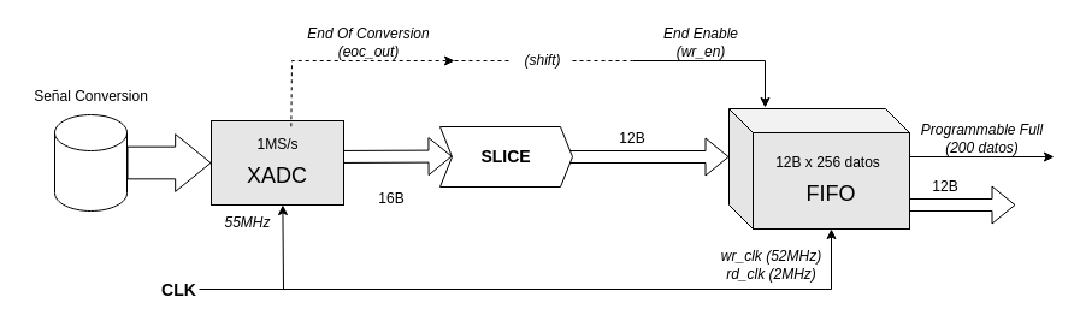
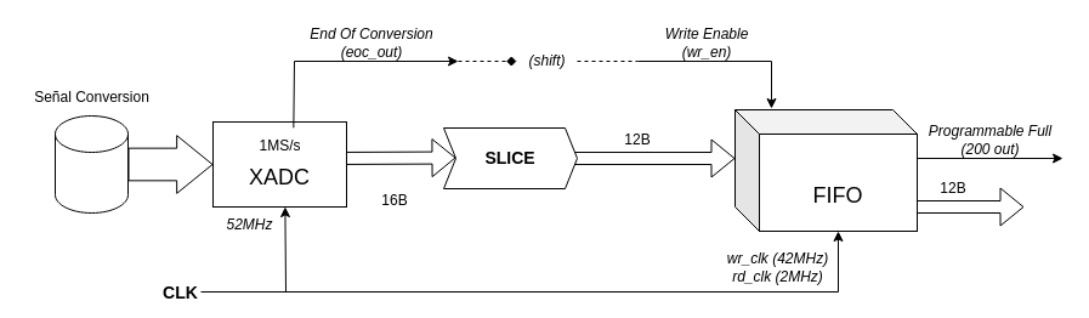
- <mxCell id="27" value="&lt;i&gt;End Enable (wr_en)&lt;/i&gt;" style="text;html=1;strokeColor=none;fillColor=none;align=center;verticalAlign=middle;whiteSpace=wrap;rounded=0;" vertex="1" parent="1"><mxGeometry x="532" y="20" width="100" height="30" as="geometry" /></mxCell>
+ <mxCell id="27" value="&lt;i&gt;Write Enable (wr_en)&lt;/i&gt;" style="text;html=1;strokeColor=none;fillColor=none;align=center;verticalAlign=middle;whiteSpace=wrap;rounded=0;" vertex="1" parent="1"><mxGeometry x="532" y="20" width="100" height="30" as="geometry" /></mxCell>
- <mxCell id="22" value="" style="endArrow=classic;html=1;rounded=0;exitX=0.689;exitY=-0.007;exitDx=0;exitDy=0;entryX=1;entryY=1;entryDx=0;entryDy=0;exitPerimeter=0;dashed=1;" edge="1" parent="1" source="25" target="23"><mxGeometry width="50" height="50" relative="1" as="geometry"><mxPoint x="285" y="60" as="sourcePoint" /><mxPoint x="375" y="50" as="targetPoint" /><Array as="points"><mxPoint x="242" y="50" /></Array></mxGeometry></mxCell>
+ <mxCell id="22" value="" style="endArrow=classic;html=1;rounded=0;exitX=0.689;exitY=-0.007;exitDx=0;exitDy=0;entryX=1;entryY=1;entryDx=0;entryDy=0;exitPerimeter=0;" edge="1" parent="1" source="25" target="23"><mxGeometry width="50" height="50" relative="1" as="geometry"><mxPoint x="285" y="60" as="sourcePoint" /><mxPoint x="375" y="50" as="targetPoint" /><Array as="points"><mxPoint x="242" y="50" /></Array></mxGeometry></mxCell>
- <mxCell id="29" value="" style="endArrow=none;dashed=1;html=1;rounded=0;exitX=1;exitY=1;exitDx=0;exitDy=0;" edge="1" parent="1" source="23" target="30"><mxGeometry width="50" height="50" relative="1" as="geometry"><mxPoint x="377" y="50" as="sourcePoint" /><mxPoint x="525" y="50" as="targetPoint" /></mxGeometry></mxCell>
+ <mxCell id="29" value="" style="endArrow=diamond;dashed=1;html=1;rounded=0;exitX=1;exitY=1;exitDx=0;exitDy=0;" edge="1" parent="1" source="23" target="30"><mxGeometry width="50" height="50" relative="1" as="geometry"><mxPoint x="377" y="50" as="sourcePoint" /><mxPoint x="525" y="50" as="targetPoint" /></mxGeometry></mxCell>
- <mxCell id="13" value="&lt;i style=&quot;border-color: var(--border-color);&quot;&gt;Programmable Full&lt;br&gt;(200 datos)&lt;br&gt;&lt;/i&gt;" style="text;html=1;align=center;verticalAlign=middle;resizable=0;points=[];autosize=1;strokeColor=none;fillColor=none;" vertex="1" parent="1"><mxGeometry x="755" y="95" width="120" height="40" as="geometry" /></mxCell>
+ <mxCell id="13" value="&lt;i style=&quot;border-color: var(--border-color);&quot;&gt;Programmable Full&lt;br&gt;(200 out)&lt;br&gt;&lt;/i&gt;" style="text;html=1;align=center;verticalAlign=middle;resizable=0;points=[];autosize=1;strokeColor=none;fillColor=none;" vertex="1" parent="1"><mxGeometry x="755" y="95" width="120" height="40" as="geometry" /></mxCell>
- <mxCell id="4" value="&lt;font style=&quot;font-size: 18px;&quot;&gt;&lt;br&gt;XADC&lt;/font&gt;" style="rounded=0;whiteSpace=wrap;html=1;fillColor=#E6E6E6;" vertex="1" parent="1"><mxGeometry x="175" y="100" width="110" height="70" as="geometry" /></mxCell>
+ <mxCell id="4" value="&lt;font style=&quot;font-size: 18px;&quot;&gt;&lt;br&gt;XADC&lt;/font&gt;" style="rounded=0;whiteSpace=wrap;html=1;fillColor=#ffffff;" vertex="1" parent="1"><mxGeometry x="175" y="100" width="110" height="70" as="geometry" /></mxCell>
- <mxCell id="24" value="12B x 256 datos" style="text;html=1;align=center;verticalAlign=middle;resizable=0;points=[];autosize=1;strokeColor=none;fillColor=none;" vertex="1" parent="1"><mxGeometry x="632" y="120" width="110" height="30" as="geometry" /></mxCell>
- <mxCell id="15" value="&lt;font style=&quot;font-size: 18px;&quot;&gt;&lt;br&gt;FIFO&lt;/font&gt;" style="rounded=0;whiteSpace=wrap;html=1;fillColor=#E6E6E6;movable=1;resizable=1;rotatable=1;deletable=1;editable=1;locked=0;connectable=1;" vertex="1" parent="1"><mxGeometry x="625" y="110" width="130" height="80" as="geometry" /></mxCell>
+ <mxCell id="15" value="&lt;font style=&quot;font-size: 18px;&quot;&gt;&lt;br&gt;FIFO&lt;/font&gt;" style="rounded=0;whiteSpace=wrap;html=1;fillColor=#ffffff;movable=1;resizable=1;rotatable=1;deletable=1;editable=1;locked=0;connectable=1;" vertex="1" parent="1"><mxGeometry x="625" y="110" width="130" height="80" as="geometry" /></mxCell>
- <mxCell id="18" value="&lt;i&gt;55MHz&lt;/i&gt;" style="text;html=1;align=center;verticalAlign=middle;resizable=0;points=[];autosize=1;strokeColor=none;fillColor=none;" vertex="1" parent="1"><mxGeometry x="175" y="170" width="60" height="30" as="geometry" /></mxCell>
+ <mxCell id="18" value="&lt;i&gt;52MHz&lt;/i&gt;" style="text;html=1;align=center;verticalAlign=middle;resizable=0;points=[];autosize=1;strokeColor=none;fillColor=none;" vertex="1" parent="1"><mxGeometry x="175" y="170" width="60" height="30" as="geometry" /></mxCell>
- <mxCell id="10" value="&lt;i&gt;wr_clk (52MHz)&lt;br&gt;rd_clk (2MHz)&lt;br&gt;&lt;/i&gt;" style="text;html=1;align=center;verticalAlign=middle;resizable=0;points=[];autosize=1;strokeColor=none;fillColor=none;" vertex="1" parent="1"><mxGeometry x="585" y="200" width="110" height="40" as="geometry" /></mxCell>
+ <mxCell id="10" value="&lt;i&gt;wr_clk (42MHz)&lt;br&gt;rd_clk (2MHz)&lt;br&gt;&lt;/i&gt;" style="text;html=1;align=center;verticalAlign=middle;resizable=0;points=[];autosize=1;strokeColor=none;fillColor=none;" vertex="1" parent="1"><mxGeometry x="585" y="200" width="110" height="40" as="geometry" /></mxCell>
